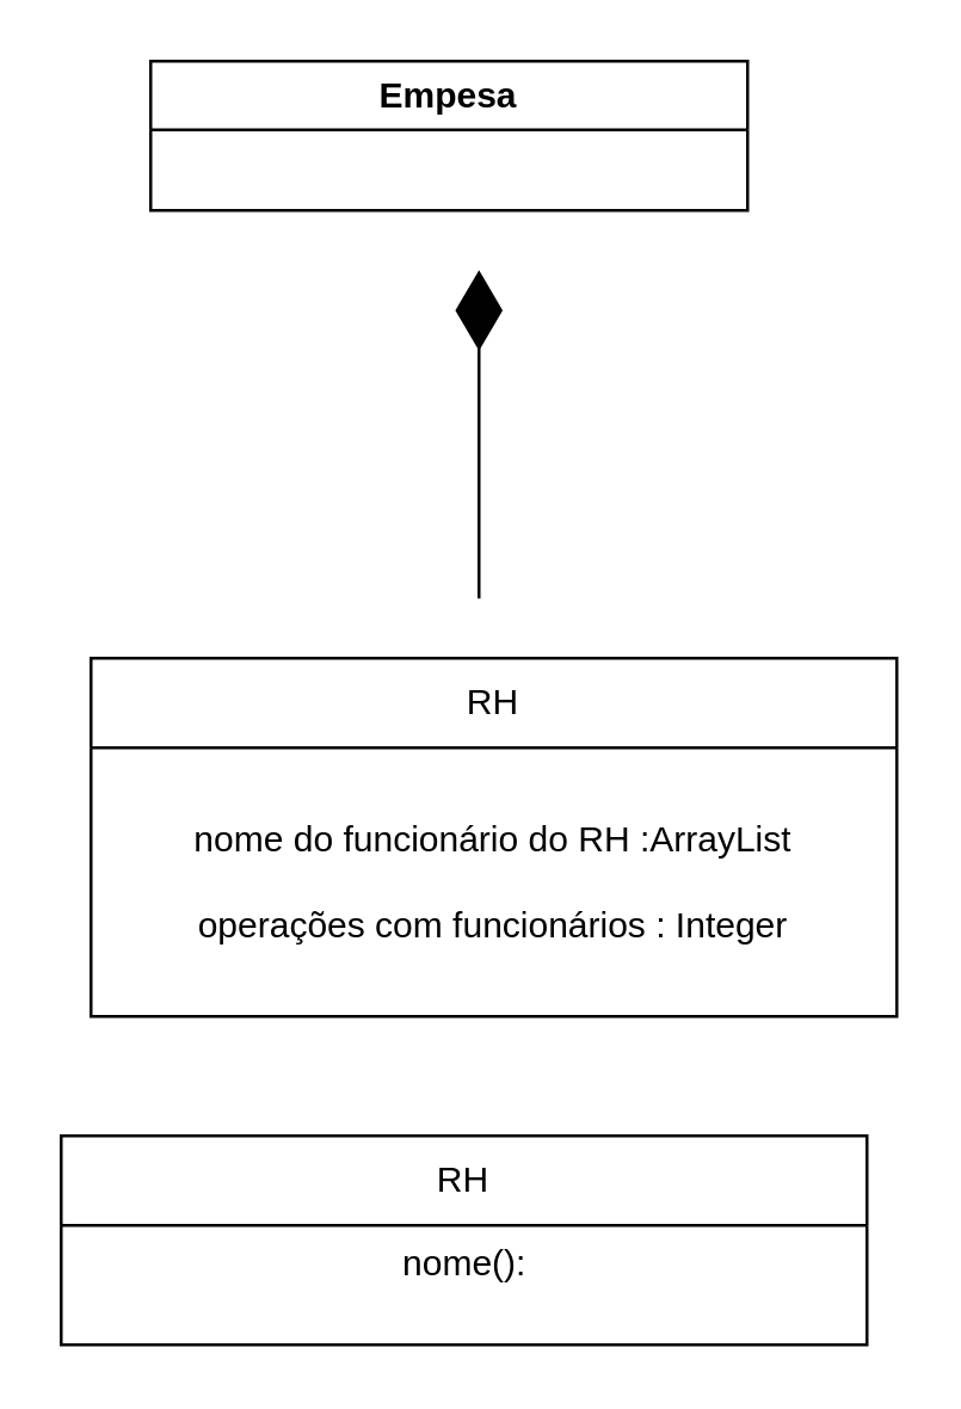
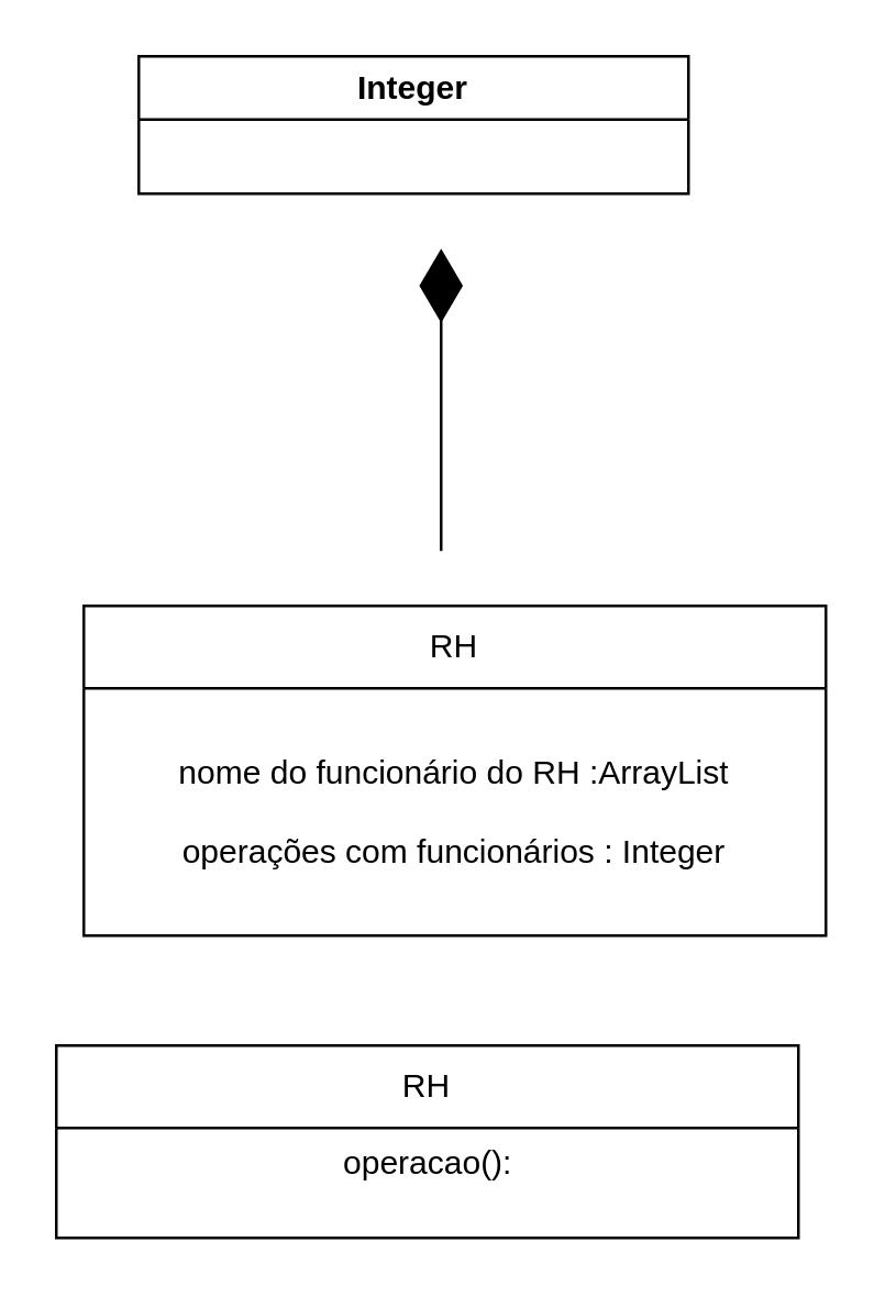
- <mxCell id="2" value="Empesa" style="swimlane;whiteSpace=wrap;html=1;" vertex="1" parent="1"><mxGeometry x="50" y="20" width="200" height="50" as="geometry" /></mxCell>
+ <mxCell id="2" value="Integer" style="swimlane;whiteSpace=wrap;html=1;" vertex="1" parent="1"><mxGeometry x="50" y="20" width="200" height="50" as="geometry" /></mxCell>
- <mxCell id="7" value="nome():&lt;div&gt;&lt;br&gt;&lt;/div&gt;" style="text;html=1;align=center;verticalAlign=middle;resizable=0;points=[];autosize=1;strokeColor=none;fillColor=none;" vertex="1" parent="6"><mxGeometry y="30" width="270" height="40" as="geometry" /></mxCell>
+ <mxCell id="7" value="operacao():&lt;div&gt;&lt;br&gt;&lt;/div&gt;" style="text;html=1;align=center;verticalAlign=middle;resizable=0;points=[];autosize=1;strokeColor=none;fillColor=none;" vertex="1" parent="6"><mxGeometry y="30" width="270" height="40" as="geometry" /></mxCell>
